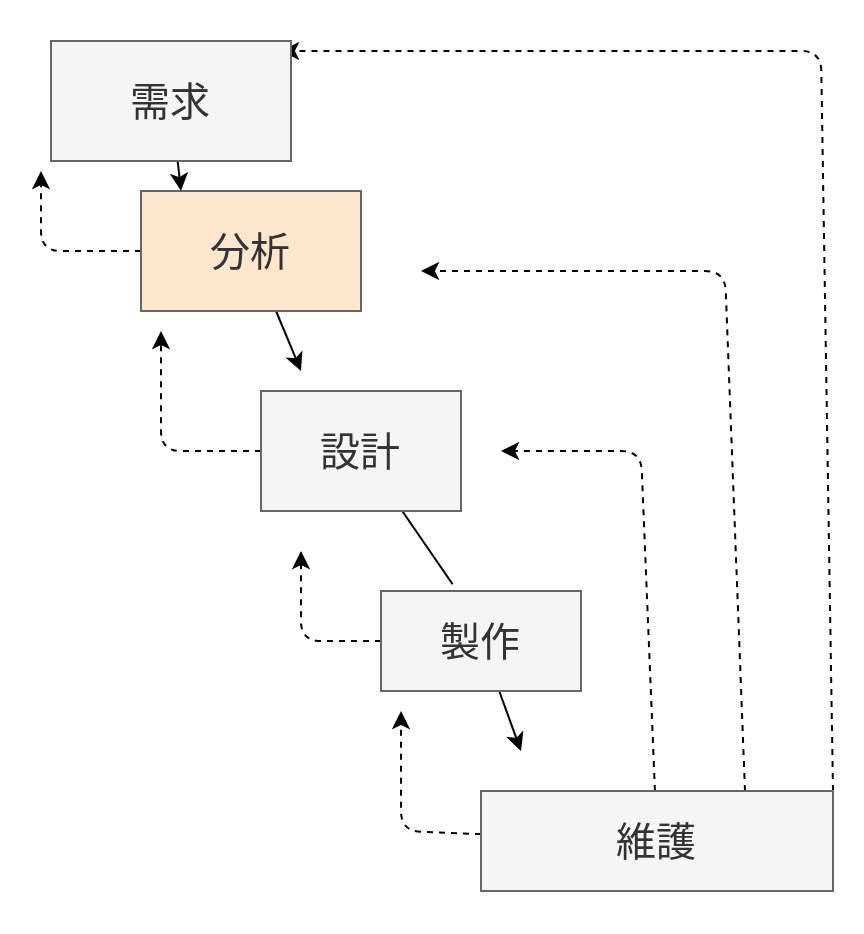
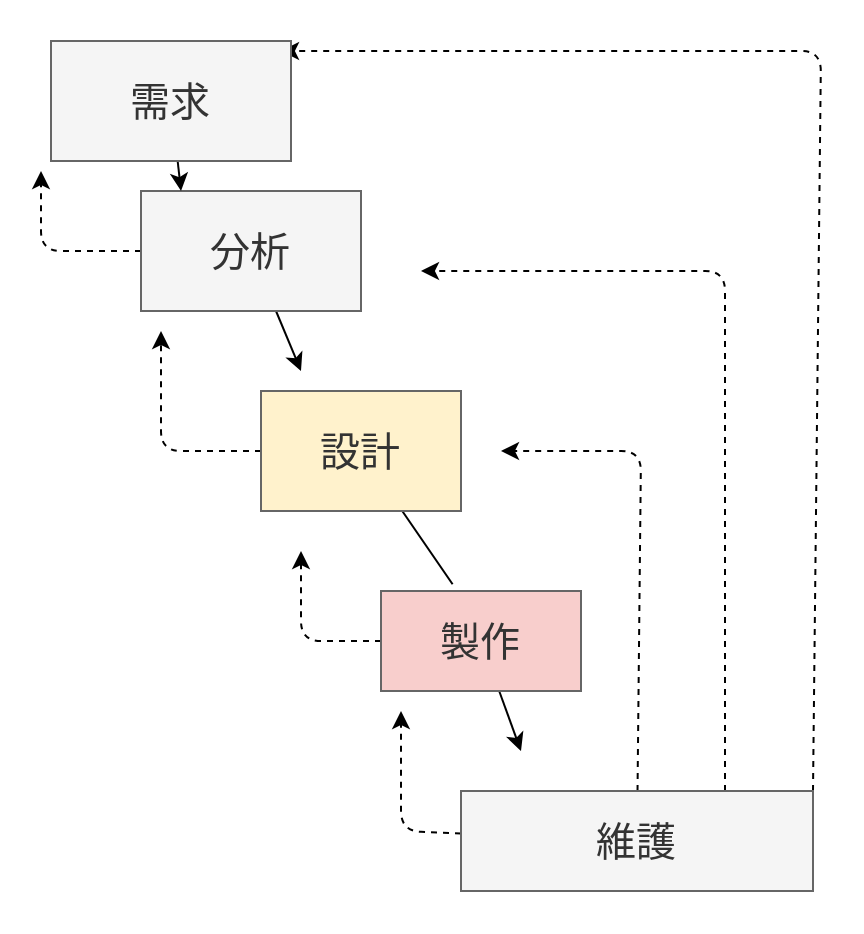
- <mxCell id="4" value="&lt;font style=&quot;font-size: 20px;&quot;&gt;分析&lt;/font&gt;" style="rounded=0;whiteSpace=wrap;html=1;fillColor=#ffe6cc;fontColor=#333333;strokeColor=#666666;" vertex="1" parent="1"><mxGeometry x="70" y="95" width="110" height="60" as="geometry" /></mxCell>
+ <mxCell id="4" value="&lt;font style=&quot;font-size: 20px;&quot;&gt;分析&lt;/font&gt;" style="rounded=0;whiteSpace=wrap;html=1;fillColor=#f5f5f5;fontColor=#333333;strokeColor=#666666;" vertex="1" parent="1"><mxGeometry x="70" y="95" width="110" height="60" as="geometry" /></mxCell>
- <mxCell id="7" value="&lt;font style=&quot;font-size: 20px;&quot;&gt;設計&lt;/font&gt;" style="rounded=0;whiteSpace=wrap;html=1;fillColor=#f5f5f5;fontColor=#333333;strokeColor=#666666;" vertex="1" parent="1"><mxGeometry x="130" y="195" width="100" height="60" as="geometry" /></mxCell>
+ <mxCell id="7" value="&lt;font style=&quot;font-size: 20px;&quot;&gt;設計&lt;/font&gt;" style="rounded=0;whiteSpace=wrap;html=1;fillColor=#fff2cc;fontColor=#333333;strokeColor=#666666;" vertex="1" parent="1"><mxGeometry x="130" y="195" width="100" height="60" as="geometry" /></mxCell>
- <mxCell id="10" value="&lt;font style=&quot;font-size: 20px;&quot;&gt;製作&lt;/font&gt;" style="rounded=0;whiteSpace=wrap;html=1;fillColor=#f5f5f5;fontColor=#333333;strokeColor=#666666;" vertex="1" parent="1"><mxGeometry x="190" y="295" width="100" height="50" as="geometry" /></mxCell>
+ <mxCell id="10" value="&lt;font style=&quot;font-size: 20px;&quot;&gt;製作&lt;/font&gt;" style="rounded=0;whiteSpace=wrap;html=1;fillColor=#f8cecc;fontColor=#333333;strokeColor=#666666;" vertex="1" parent="1"><mxGeometry x="190" y="295" width="100" height="50" as="geometry" /></mxCell>
- <mxCell id="15" value="&lt;font style=&quot;font-size: 20px;&quot;&gt;維護&lt;/font&gt;" style="rounded=0;whiteSpace=wrap;html=1;fillColor=#f5f5f5;fontColor=#333333;strokeColor=#666666;" vertex="1" parent="1"><mxGeometry x="240" y="395" width="176" height="50" as="geometry" /></mxCell>
+ <mxCell id="15" value="&lt;font style=&quot;font-size: 20px;&quot;&gt;維護&lt;/font&gt;" style="rounded=0;whiteSpace=wrap;html=1;fillColor=#f5f5f5;fontColor=#333333;strokeColor=#666666;" vertex="1" parent="1"><mxGeometry x="230" y="395" width="176" height="50" as="geometry" /></mxCell>
